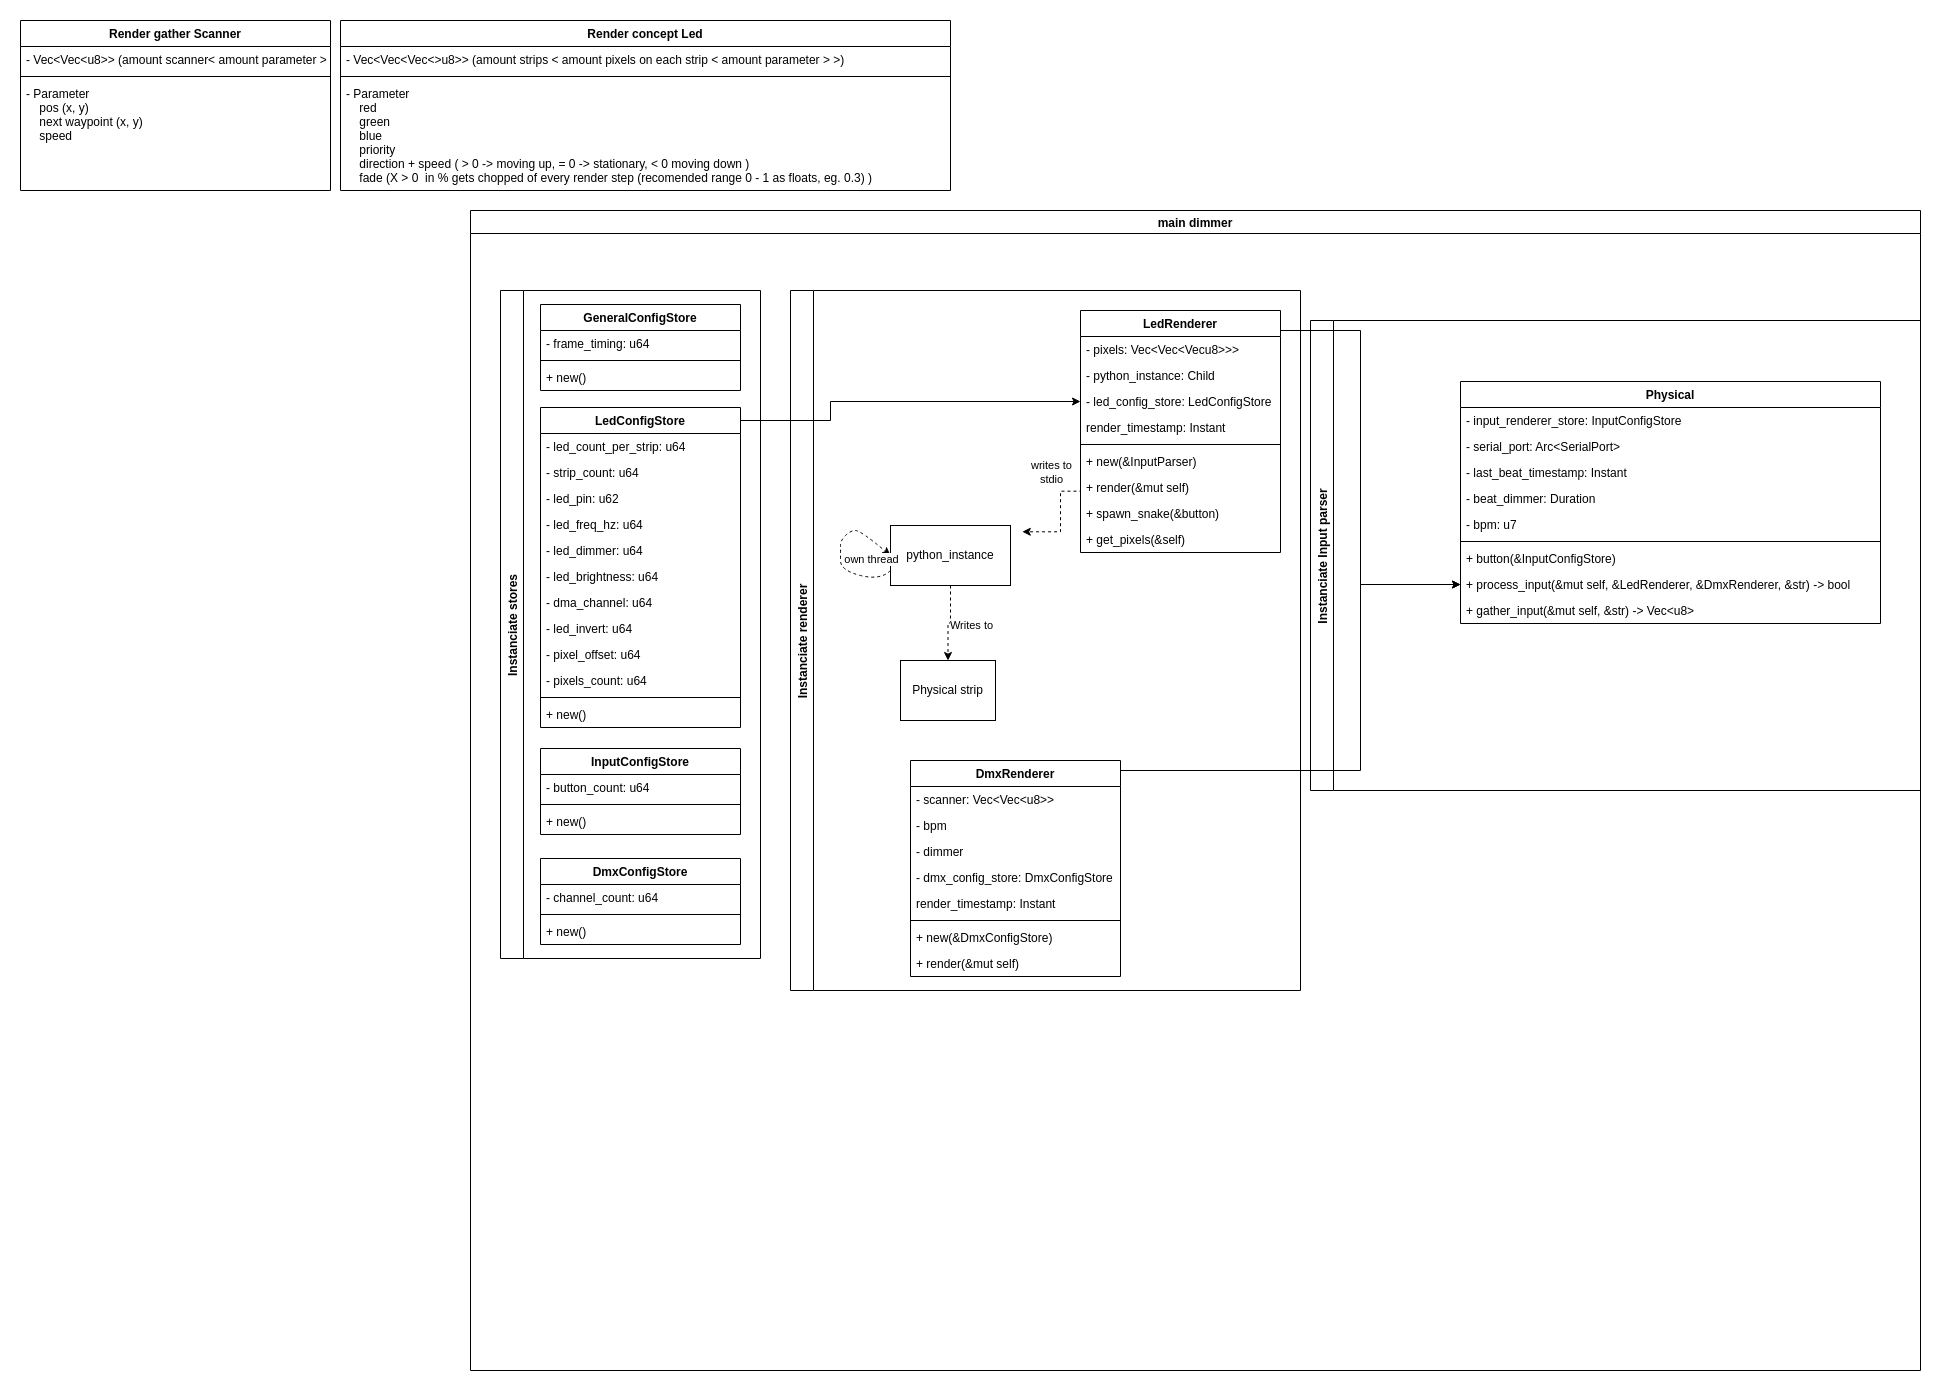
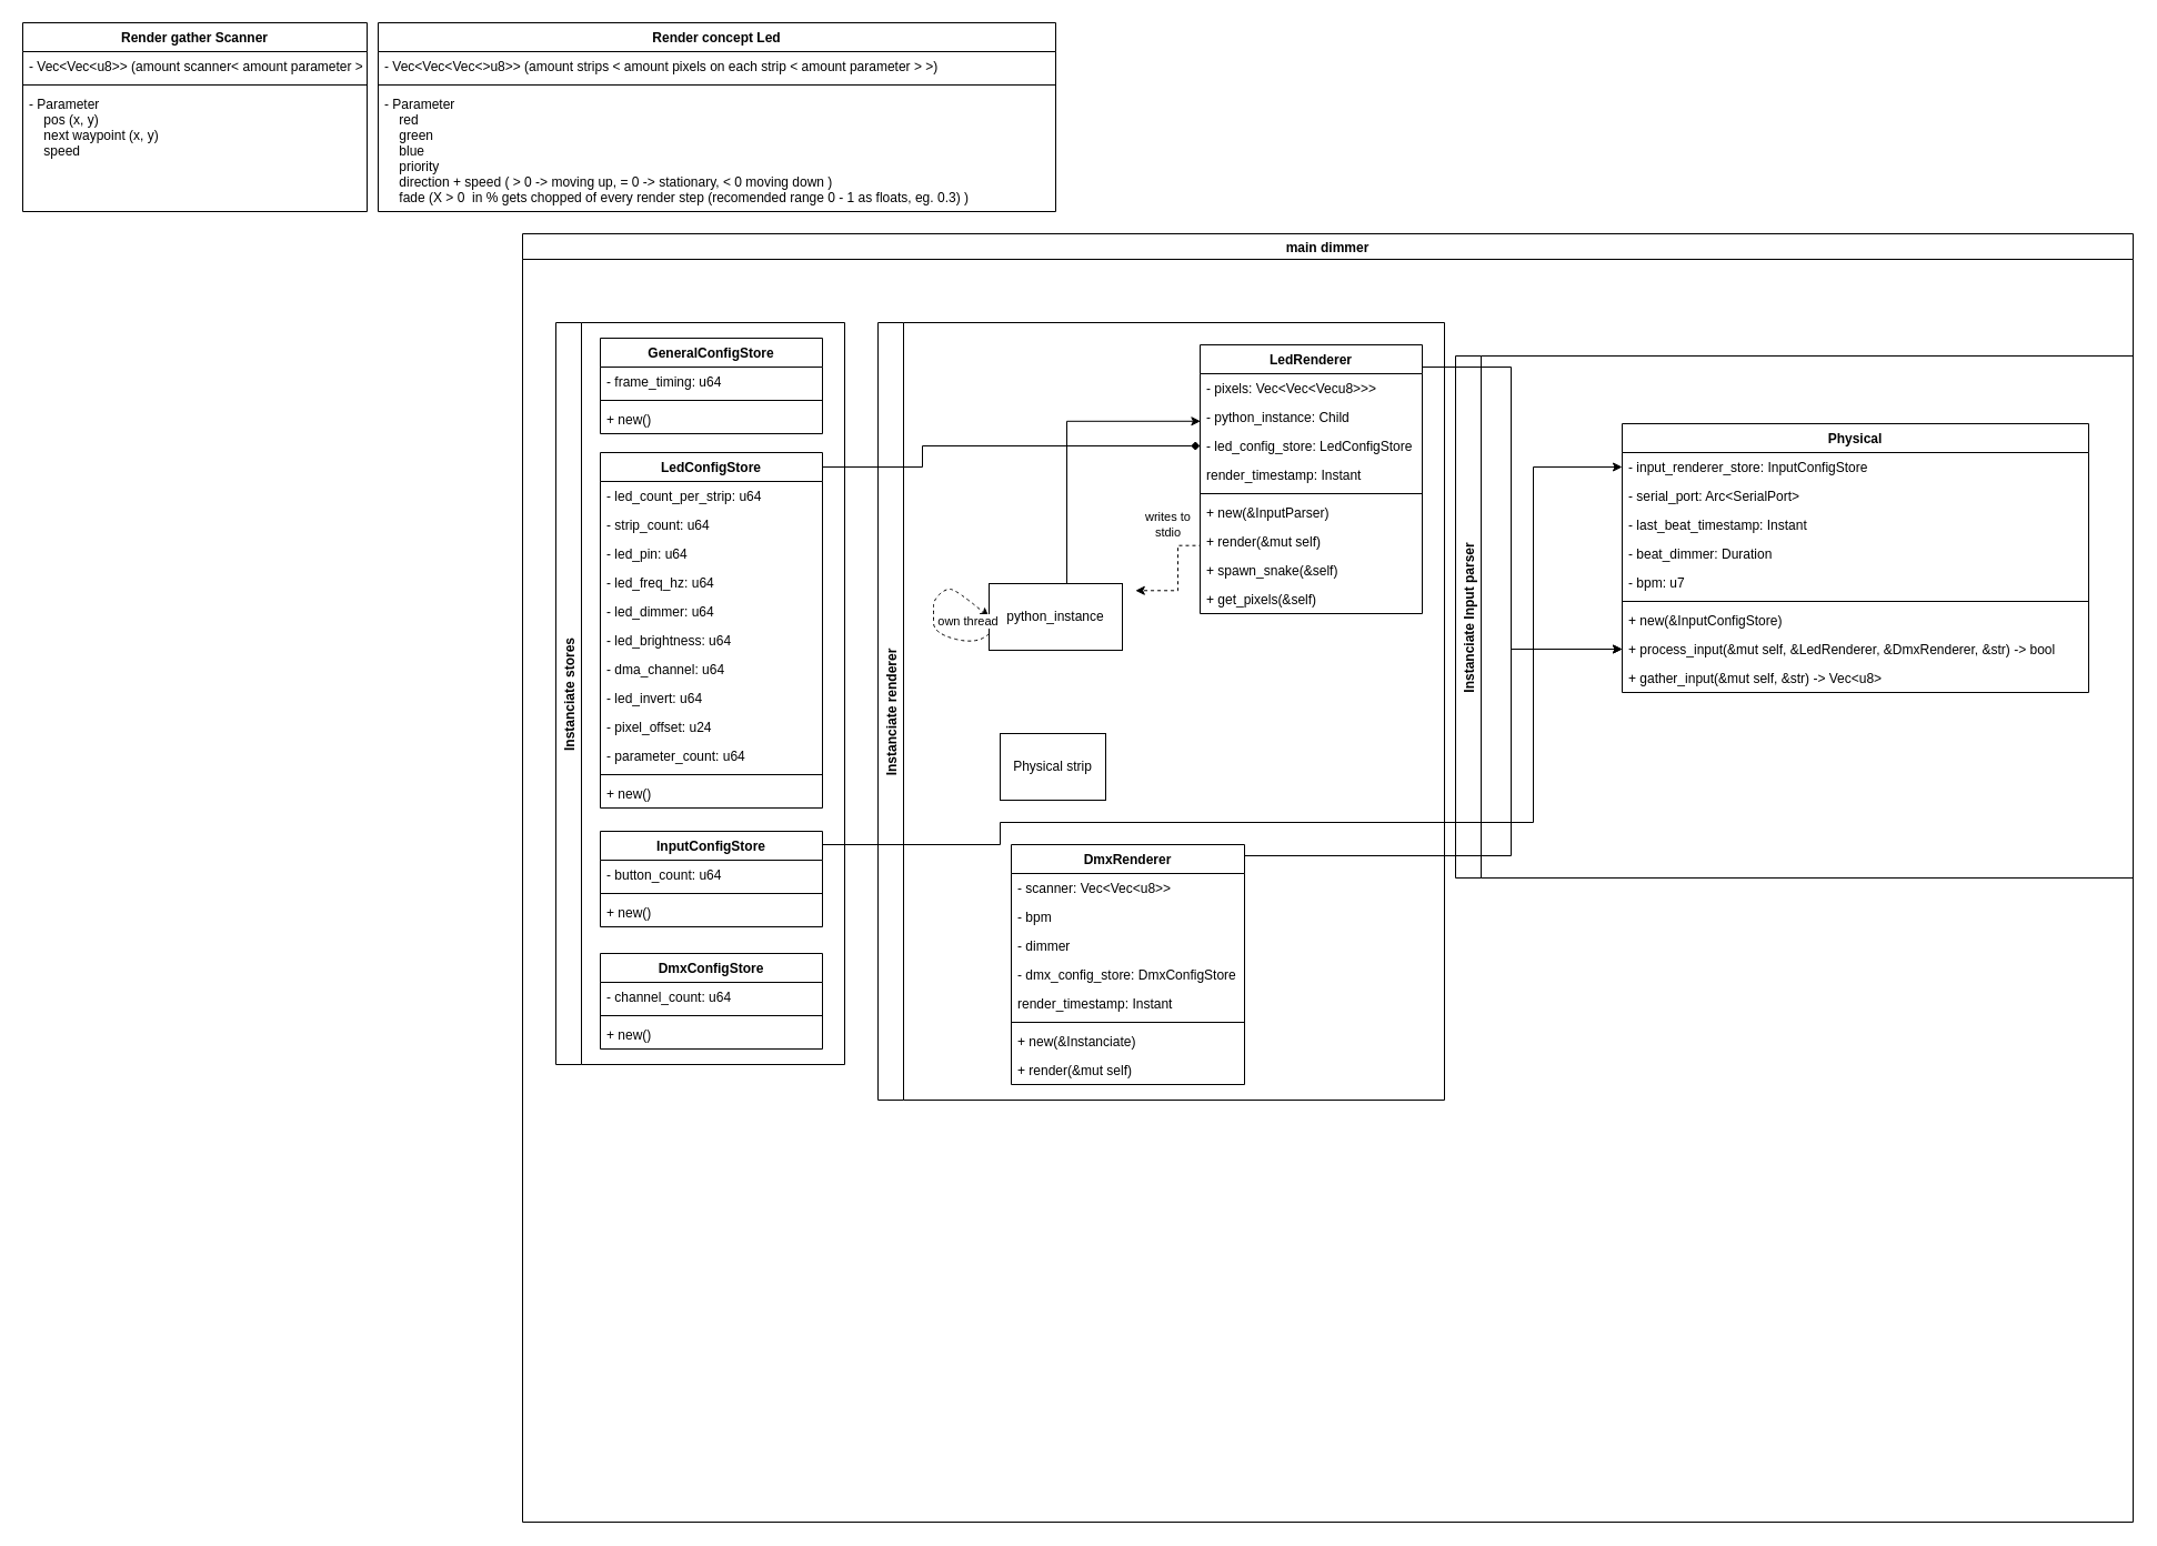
+ <mxCell id="54" style="edgeStyle=orthogonalEdgeStyle;rounded=0;orthogonalLoop=1;jettySize=auto;html=1;entryX=0.002;entryY=0.645;entryDx=0;entryDy=0;entryPerimeter=0;" parent="37" source="38" target="46" edge="1"><mxGeometry relative="1" as="geometry"><mxPoint x="170" y="160" as="targetPoint" /><Array as="points"><mxPoint x="170" y="89" /></Array></mxGeometry></mxCell>
- <mxCell id="66" style="edgeStyle=orthogonalEdgeStyle;rounded=0;orthogonalLoop=1;jettySize=auto;html=1;exitX=1;exitY=0.05;exitDx=0;exitDy=0;exitPerimeter=0;" parent="10" source="20" target="47" edge="1"><mxGeometry relative="1" as="geometry"><Array as="points"><mxPoint x="270" y="210" /><mxPoint x="360" y="210" /><mxPoint x="360" y="191" /></Array></mxGeometry></mxCell>
+ <mxCell id="66" style="edgeStyle=orthogonalEdgeStyle;rounded=0;orthogonalLoop=1;jettySize=auto;html=1;exitX=1;exitY=0.05;exitDx=0;exitDy=0;exitPerimeter=0;endArrow=diamond;" parent="10" source="20" target="47" edge="1"><mxGeometry relative="1" as="geometry"><Array as="points"><mxPoint x="270" y="210" /><mxPoint x="360" y="210" /><mxPoint x="360" y="191" /></Array></mxGeometry></mxCell>
- <mxCell id="23" value="- led_pin: u62" style="text;strokeColor=none;fillColor=none;align=left;verticalAlign=top;spacingLeft=4;spacingRight=4;overflow=hidden;rotatable=0;points=[[0,0.5],[1,0.5]];portConstraint=eastwest;" parent="20" vertex="1"><mxGeometry y="78" width="200" height="26" as="geometry" /></mxCell>
+ <mxCell id="23" value="- led_pin: u64" style="text;strokeColor=none;fillColor=none;align=left;verticalAlign=top;spacingLeft=4;spacingRight=4;overflow=hidden;rotatable=0;points=[[0,0.5],[1,0.5]];portConstraint=eastwest;" parent="20" vertex="1"><mxGeometry y="78" width="200" height="26" as="geometry" /></mxCell>
- <mxCell id="52" value="+ spawn_snake(&amp;button)" style="text;strokeColor=none;fillColor=none;align=left;verticalAlign=top;spacingLeft=4;spacingRight=4;overflow=hidden;rotatable=0;points=[[0,0.5],[1,0.5]];portConstraint=eastwest;" parent="44" vertex="1"><mxGeometry y="190" width="200" height="26" as="geometry" /></mxCell>
+ <mxCell id="52" value="+ spawn_snake(&amp;self)" style="text;strokeColor=none;fillColor=none;align=left;verticalAlign=top;spacingLeft=4;spacingRight=4;overflow=hidden;rotatable=0;points=[[0,0.5],[1,0.5]];portConstraint=eastwest;" parent="44" vertex="1"><mxGeometry y="190" width="200" height="26" as="geometry" /></mxCell>
- <mxCell id="75" value="+ button(&amp;InputConfigStore)" style="text;strokeColor=none;fillColor=none;align=left;verticalAlign=top;spacingLeft=4;spacingRight=4;overflow=hidden;rotatable=0;points=[[0,0.5],[1,0.5]];portConstraint=eastwest;" parent="68" vertex="1"><mxGeometry y="164" width="420" height="26" as="geometry" /></mxCell>
+ <mxCell id="75" value="+ new(&amp;InputConfigStore)" style="text;strokeColor=none;fillColor=none;align=left;verticalAlign=top;spacingLeft=4;spacingRight=4;overflow=hidden;rotatable=0;points=[[0,0.5],[1,0.5]];portConstraint=eastwest;" parent="68" vertex="1"><mxGeometry y="164" width="420" height="26" as="geometry" /></mxCell>
- <mxCell id="40" style="edgeStyle=orthogonalEdgeStyle;rounded=0;orthogonalLoop=1;jettySize=auto;html=1;entryX=0.5;entryY=0;entryDx=0;entryDy=0;dashed=1;" parent="37" source="38" target="39" edge="1"><mxGeometry relative="1" as="geometry" /></mxCell>
- <mxCell id="41" value="Writes to" style="edgeLabel;html=1;align=center;verticalAlign=middle;resizable=0;points=[];" parent="40" vertex="1" connectable="0"><mxGeometry x="-0.298" y="-1" relative="1" as="geometry"><mxPoint x="21" y="12" as="offset" /></mxGeometry></mxCell>
- <mxCell id="29" value="- pixel_offset: u64" style="text;strokeColor=none;fillColor=none;align=left;verticalAlign=top;spacingLeft=4;spacingRight=4;overflow=hidden;rotatable=0;points=[[0,0.5],[1,0.5]];portConstraint=eastwest;" parent="20" vertex="1"><mxGeometry y="234" width="200" height="26" as="geometry" /></mxCell>
+ <mxCell id="29" value="- pixel_offset: u24" style="text;strokeColor=none;fillColor=none;align=left;verticalAlign=top;spacingLeft=4;spacingRight=4;overflow=hidden;rotatable=0;points=[[0,0.5],[1,0.5]];portConstraint=eastwest;" parent="20" vertex="1"><mxGeometry y="234" width="200" height="26" as="geometry" /></mxCell>
- <mxCell id="30" value="- pixels_count: u64" style="text;strokeColor=none;fillColor=none;align=left;verticalAlign=top;spacingLeft=4;spacingRight=4;overflow=hidden;rotatable=0;points=[[0,0.5],[1,0.5]];portConstraint=eastwest;" parent="20" vertex="1"><mxGeometry y="260" width="200" height="26" as="geometry" /></mxCell>
+ <mxCell id="30" value="- parameter_count: u64" style="text;strokeColor=none;fillColor=none;align=left;verticalAlign=top;spacingLeft=4;spacingRight=4;overflow=hidden;rotatable=0;points=[[0,0.5],[1,0.5]];portConstraint=eastwest;" parent="20" vertex="1"><mxGeometry y="260" width="200" height="26" as="geometry" /></mxCell>
+ <mxCell id="78" style="edgeStyle=orthogonalEdgeStyle;rounded=0;orthogonalLoop=1;jettySize=auto;html=1;entryX=0;entryY=0.5;entryDx=0;entryDy=0;" parent="10" source="33" target="69" edge="1"><mxGeometry relative="1" as="geometry"><Array as="points"><mxPoint x="430" y="550" /><mxPoint x="430" y="530" /><mxPoint x="910" y="530" /><mxPoint x="910" y="210" /></Array></mxGeometry></mxCell>
- <mxCell id="62" value="+ new(&amp;DmxConfigStore)" style="text;strokeColor=none;fillColor=none;align=left;verticalAlign=top;spacingLeft=4;spacingRight=4;overflow=hidden;rotatable=0;points=[[0,0.5],[1,0.5]];portConstraint=eastwest;" parent="55" vertex="1"><mxGeometry y="164" width="210" height="26" as="geometry" /></mxCell>
+ <mxCell id="62" value="+ new(&amp;Instanciate)" style="text;strokeColor=none;fillColor=none;align=left;verticalAlign=top;spacingLeft=4;spacingRight=4;overflow=hidden;rotatable=0;points=[[0,0.5],[1,0.5]];portConstraint=eastwest;" parent="55" vertex="1"><mxGeometry y="164" width="210" height="26" as="geometry" /></mxCell>
